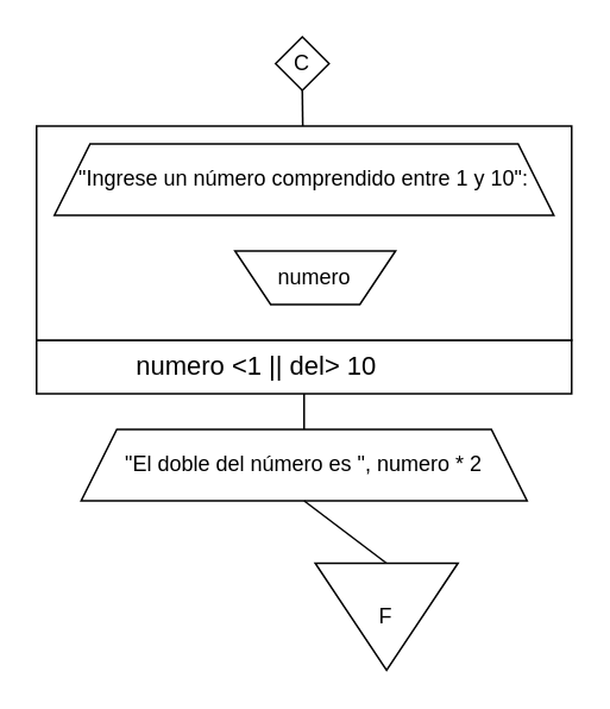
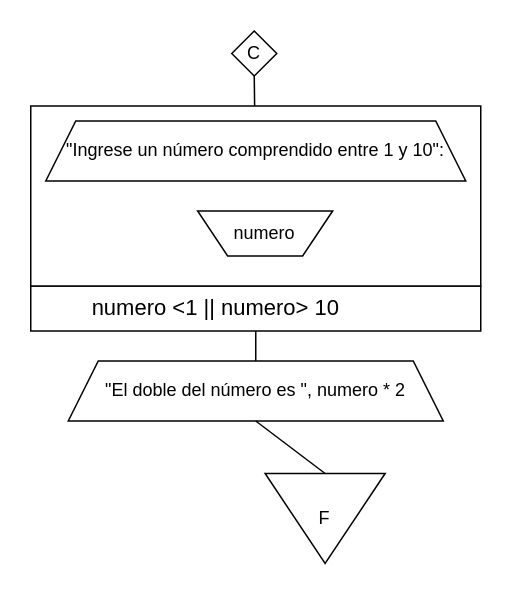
- <mxCell id="6" value="&lt;span style=&quot;font-size: 11.0pt ; line-height: 107% ; font-family: &amp;#34;calibri&amp;#34; , sans-serif&quot;&gt;&lt;font style=&quot;vertical-align: inherit&quot;&gt;&lt;font style=&quot;vertical-align: inherit&quot;&gt;&lt;font style=&quot;vertical-align: inherit&quot;&gt;&lt;font style=&quot;vertical-align: inherit&quot;&gt;&lt;font style=&quot;vertical-align: inherit&quot;&gt;&lt;font style=&quot;vertical-align: inherit&quot;&gt;&lt;font style=&quot;vertical-align: inherit&quot;&gt;&lt;font style=&quot;vertical-align: inherit&quot;&gt;numero &amp;lt;1 ||&amp;nbsp;&lt;/font&gt;&lt;/font&gt;&lt;/font&gt;&lt;/font&gt;&lt;/font&gt;&lt;/font&gt;&lt;/font&gt;&lt;/font&gt;&lt;font style=&quot;vertical-align: inherit&quot;&gt;&lt;font style=&quot;vertical-align: inherit&quot;&gt;&lt;font style=&quot;vertical-align: inherit&quot;&gt;&lt;font style=&quot;vertical-align: inherit&quot;&gt;&lt;font style=&quot;vertical-align: inherit&quot;&gt;&lt;font style=&quot;vertical-align: inherit&quot;&gt;&lt;font style=&quot;vertical-align: inherit&quot;&gt;&lt;font style=&quot;vertical-align: inherit&quot;&gt;del&amp;gt; 10&lt;/font&gt;&lt;/font&gt;&lt;/font&gt;&lt;/font&gt;&lt;/font&gt;&lt;/font&gt;&lt;/font&gt;&lt;/font&gt;&amp;nbsp; &amp;nbsp; &amp;nbsp; &amp;nbsp; &amp;nbsp; &amp;nbsp; &amp;nbsp;&lt;/span&gt;" style="rounded=0;whiteSpace=wrap;html=1;" vertex="1" parent="1"><mxGeometry x="20" y="190" width="300" height="30" as="geometry" /></mxCell>
+ <mxCell id="6" value="&lt;span style=&quot;font-size: 11.0pt ; line-height: 107% ; font-family: &amp;#34;calibri&amp;#34; , sans-serif&quot;&gt;&lt;font style=&quot;vertical-align: inherit&quot;&gt;&lt;font style=&quot;vertical-align: inherit&quot;&gt;&lt;font style=&quot;vertical-align: inherit&quot;&gt;&lt;font style=&quot;vertical-align: inherit&quot;&gt;&lt;font style=&quot;vertical-align: inherit&quot;&gt;&lt;font style=&quot;vertical-align: inherit&quot;&gt;&lt;font style=&quot;vertical-align: inherit&quot;&gt;&lt;font style=&quot;vertical-align: inherit&quot;&gt;numero &amp;lt;1 ||&amp;nbsp;&lt;/font&gt;&lt;/font&gt;&lt;/font&gt;&lt;/font&gt;&lt;/font&gt;&lt;/font&gt;&lt;/font&gt;&lt;/font&gt;&lt;font style=&quot;vertical-align: inherit&quot;&gt;&lt;font style=&quot;vertical-align: inherit&quot;&gt;&lt;font style=&quot;vertical-align: inherit&quot;&gt;&lt;font style=&quot;vertical-align: inherit&quot;&gt;&lt;font style=&quot;vertical-align: inherit&quot;&gt;&lt;font style=&quot;vertical-align: inherit&quot;&gt;&lt;font style=&quot;vertical-align: inherit&quot;&gt;&lt;font style=&quot;vertical-align: inherit&quot;&gt;numero&amp;gt; 10&lt;/font&gt;&lt;/font&gt;&lt;/font&gt;&lt;/font&gt;&lt;/font&gt;&lt;/font&gt;&lt;/font&gt;&lt;/font&gt;&amp;nbsp; &amp;nbsp; &amp;nbsp; &amp;nbsp; &amp;nbsp; &amp;nbsp; &amp;nbsp;&lt;/span&gt;" style="rounded=0;whiteSpace=wrap;html=1;" vertex="1" parent="1"><mxGeometry x="20" y="190" width="300" height="30" as="geometry" /></mxCell>
